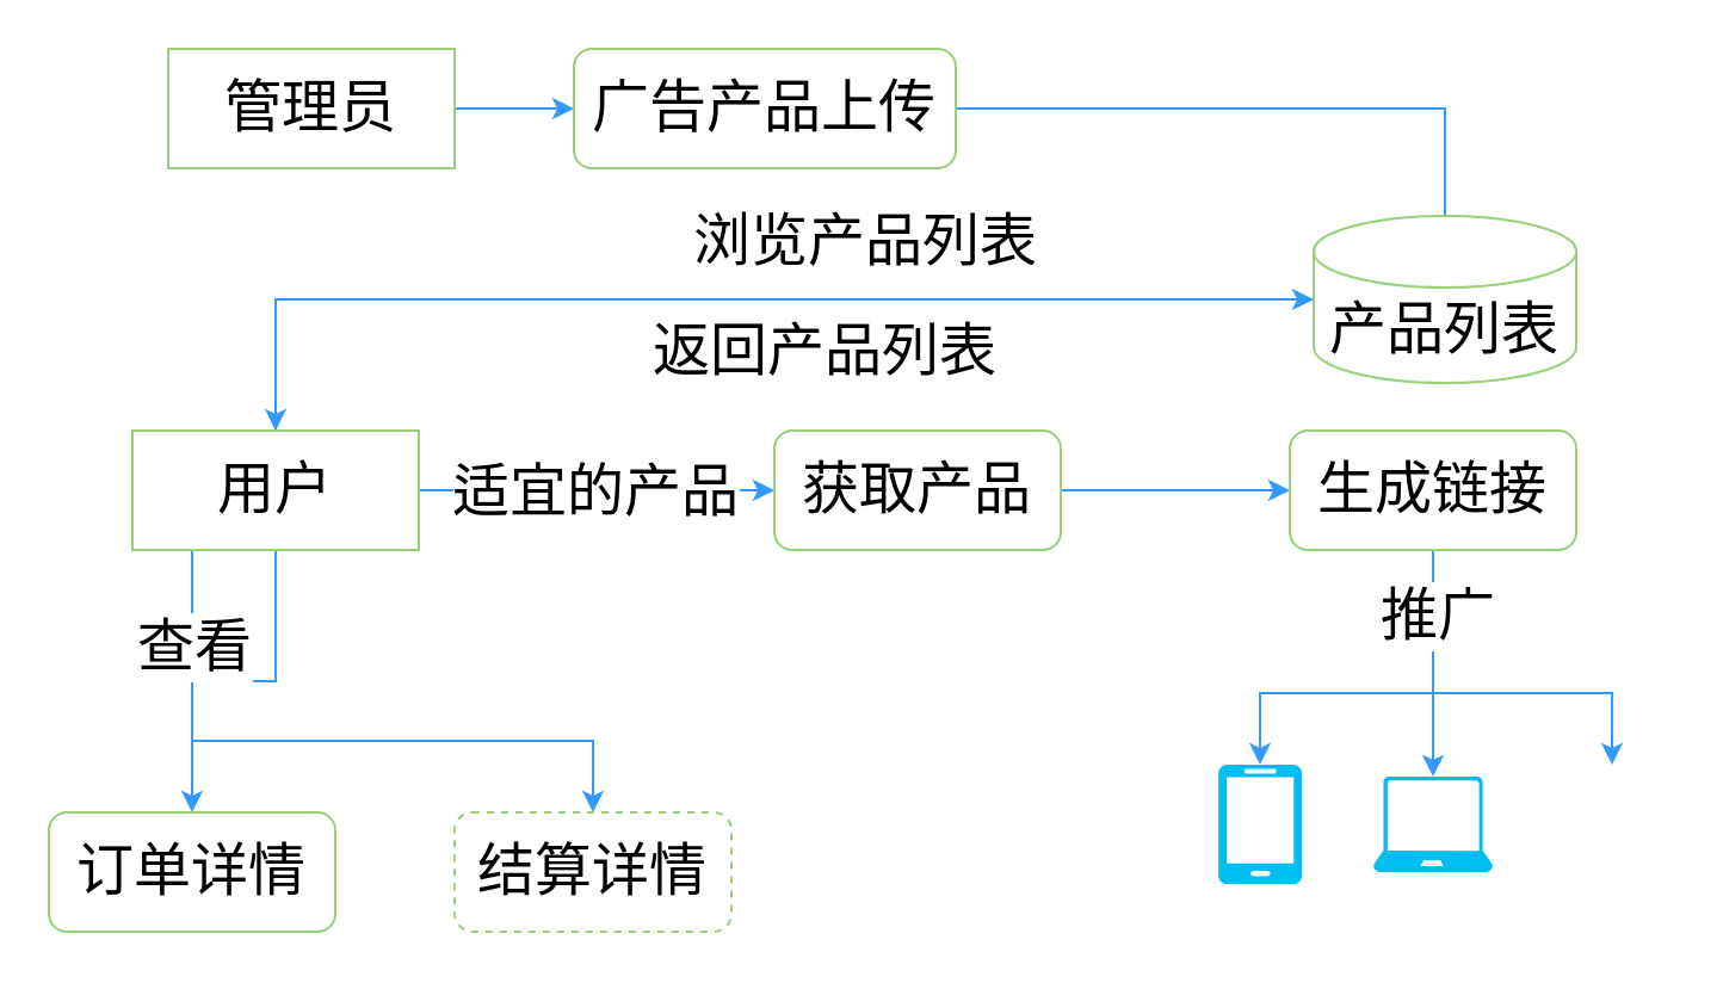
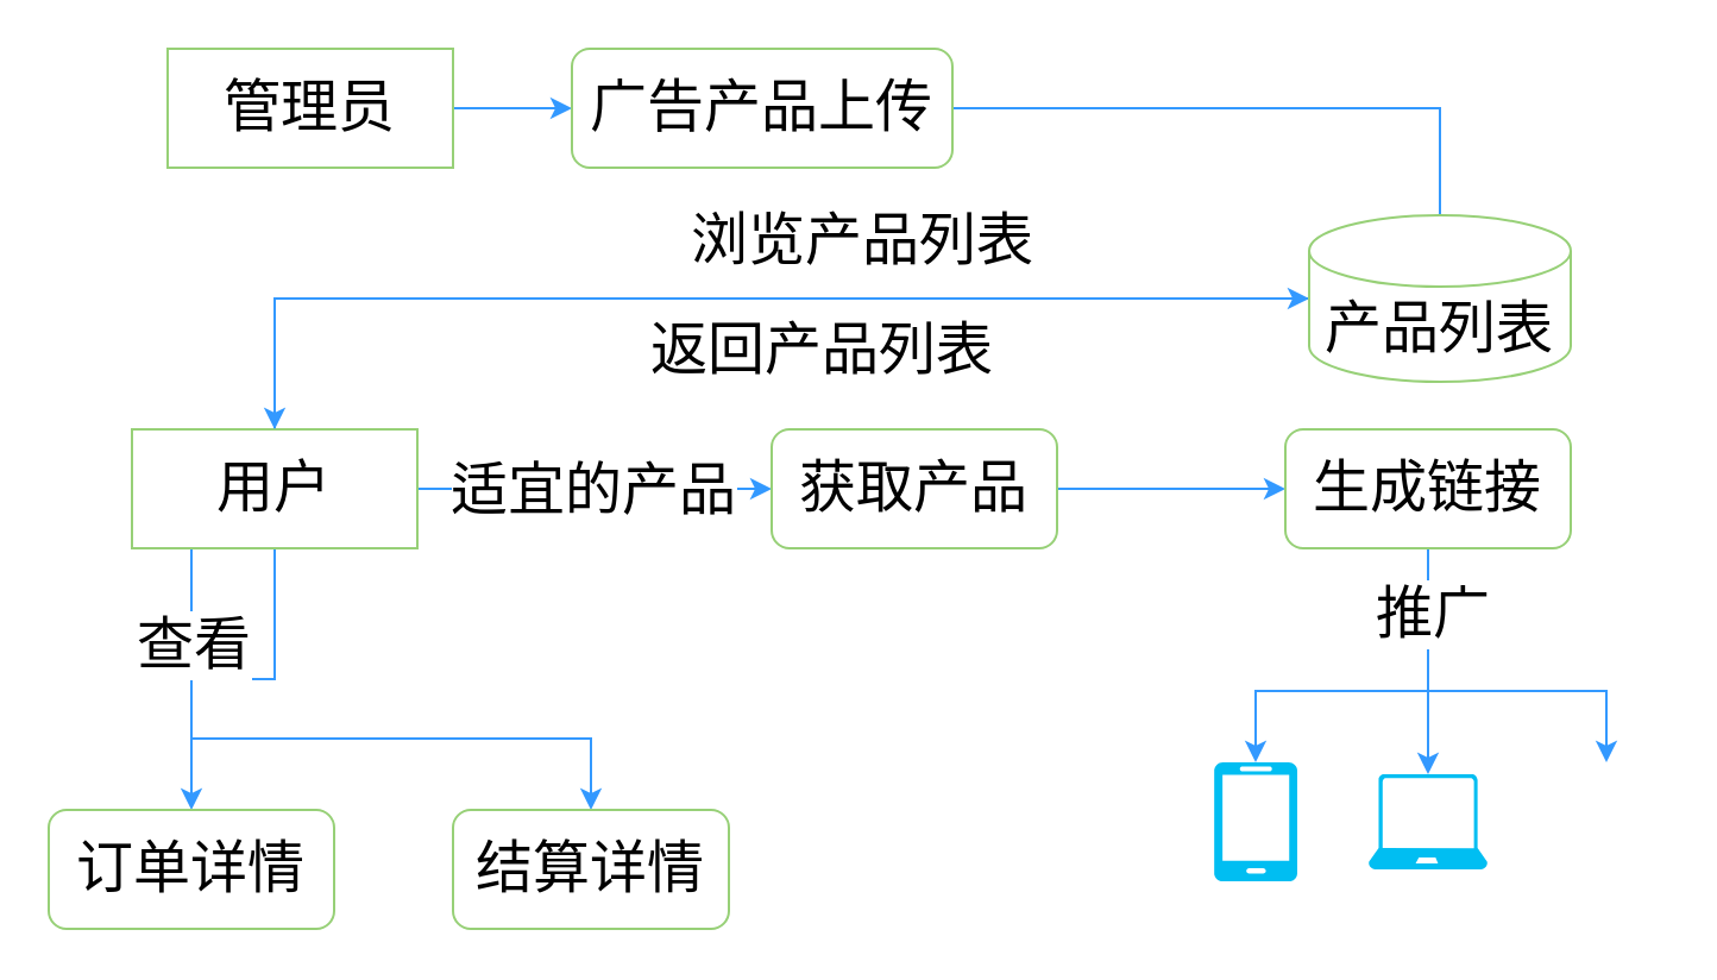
- <mxCell id="25" value="结算详情" style="rounded=1;whiteSpace=wrap;html=1;fontSize=24;strokeColor=#97D077;dashed=1;" vertex="1" parent="1"><mxGeometry x="190" y="340" width="116" height="50" as="geometry" /></mxCell>
+ <mxCell id="25" value="结算详情" style="rounded=1;whiteSpace=wrap;html=1;fontSize=24;strokeColor=#97D077;" vertex="1" parent="1"><mxGeometry x="190" y="340" width="116" height="50" as="geometry" /></mxCell>
